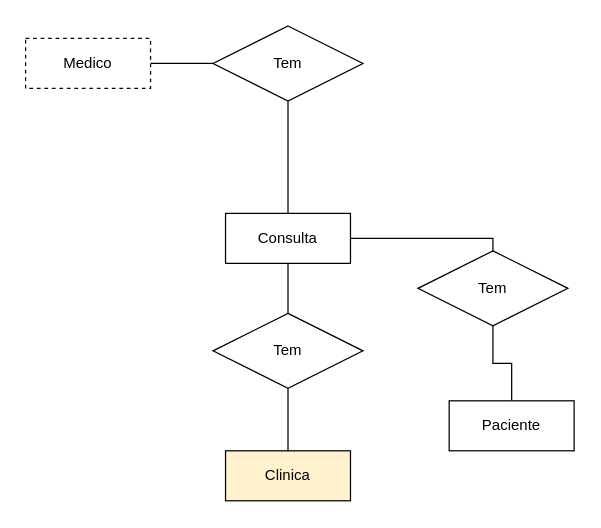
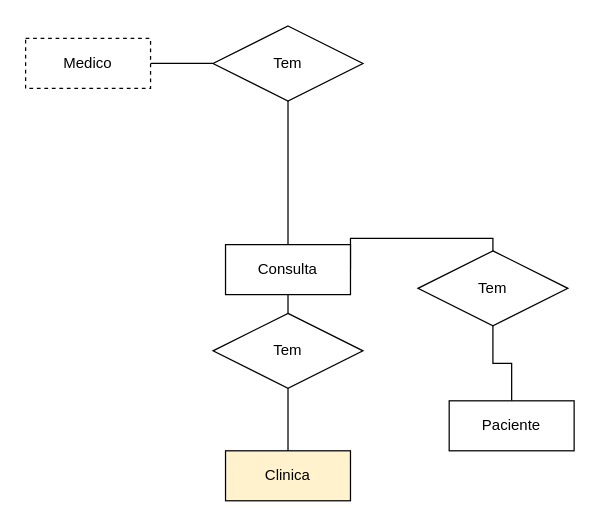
- <mxCell id="6" value="Consulta" style="whiteSpace=wrap;html=1;align=center;" parent="1" vertex="1"><mxGeometry x="180" y="170" width="100" height="40" as="geometry" /></mxCell>
+ <mxCell id="6" value="Consulta" style="whiteSpace=wrap;html=1;align=center;" parent="1" vertex="1"><mxGeometry x="180" y="195" width="100" height="40" as="geometry" /></mxCell>
